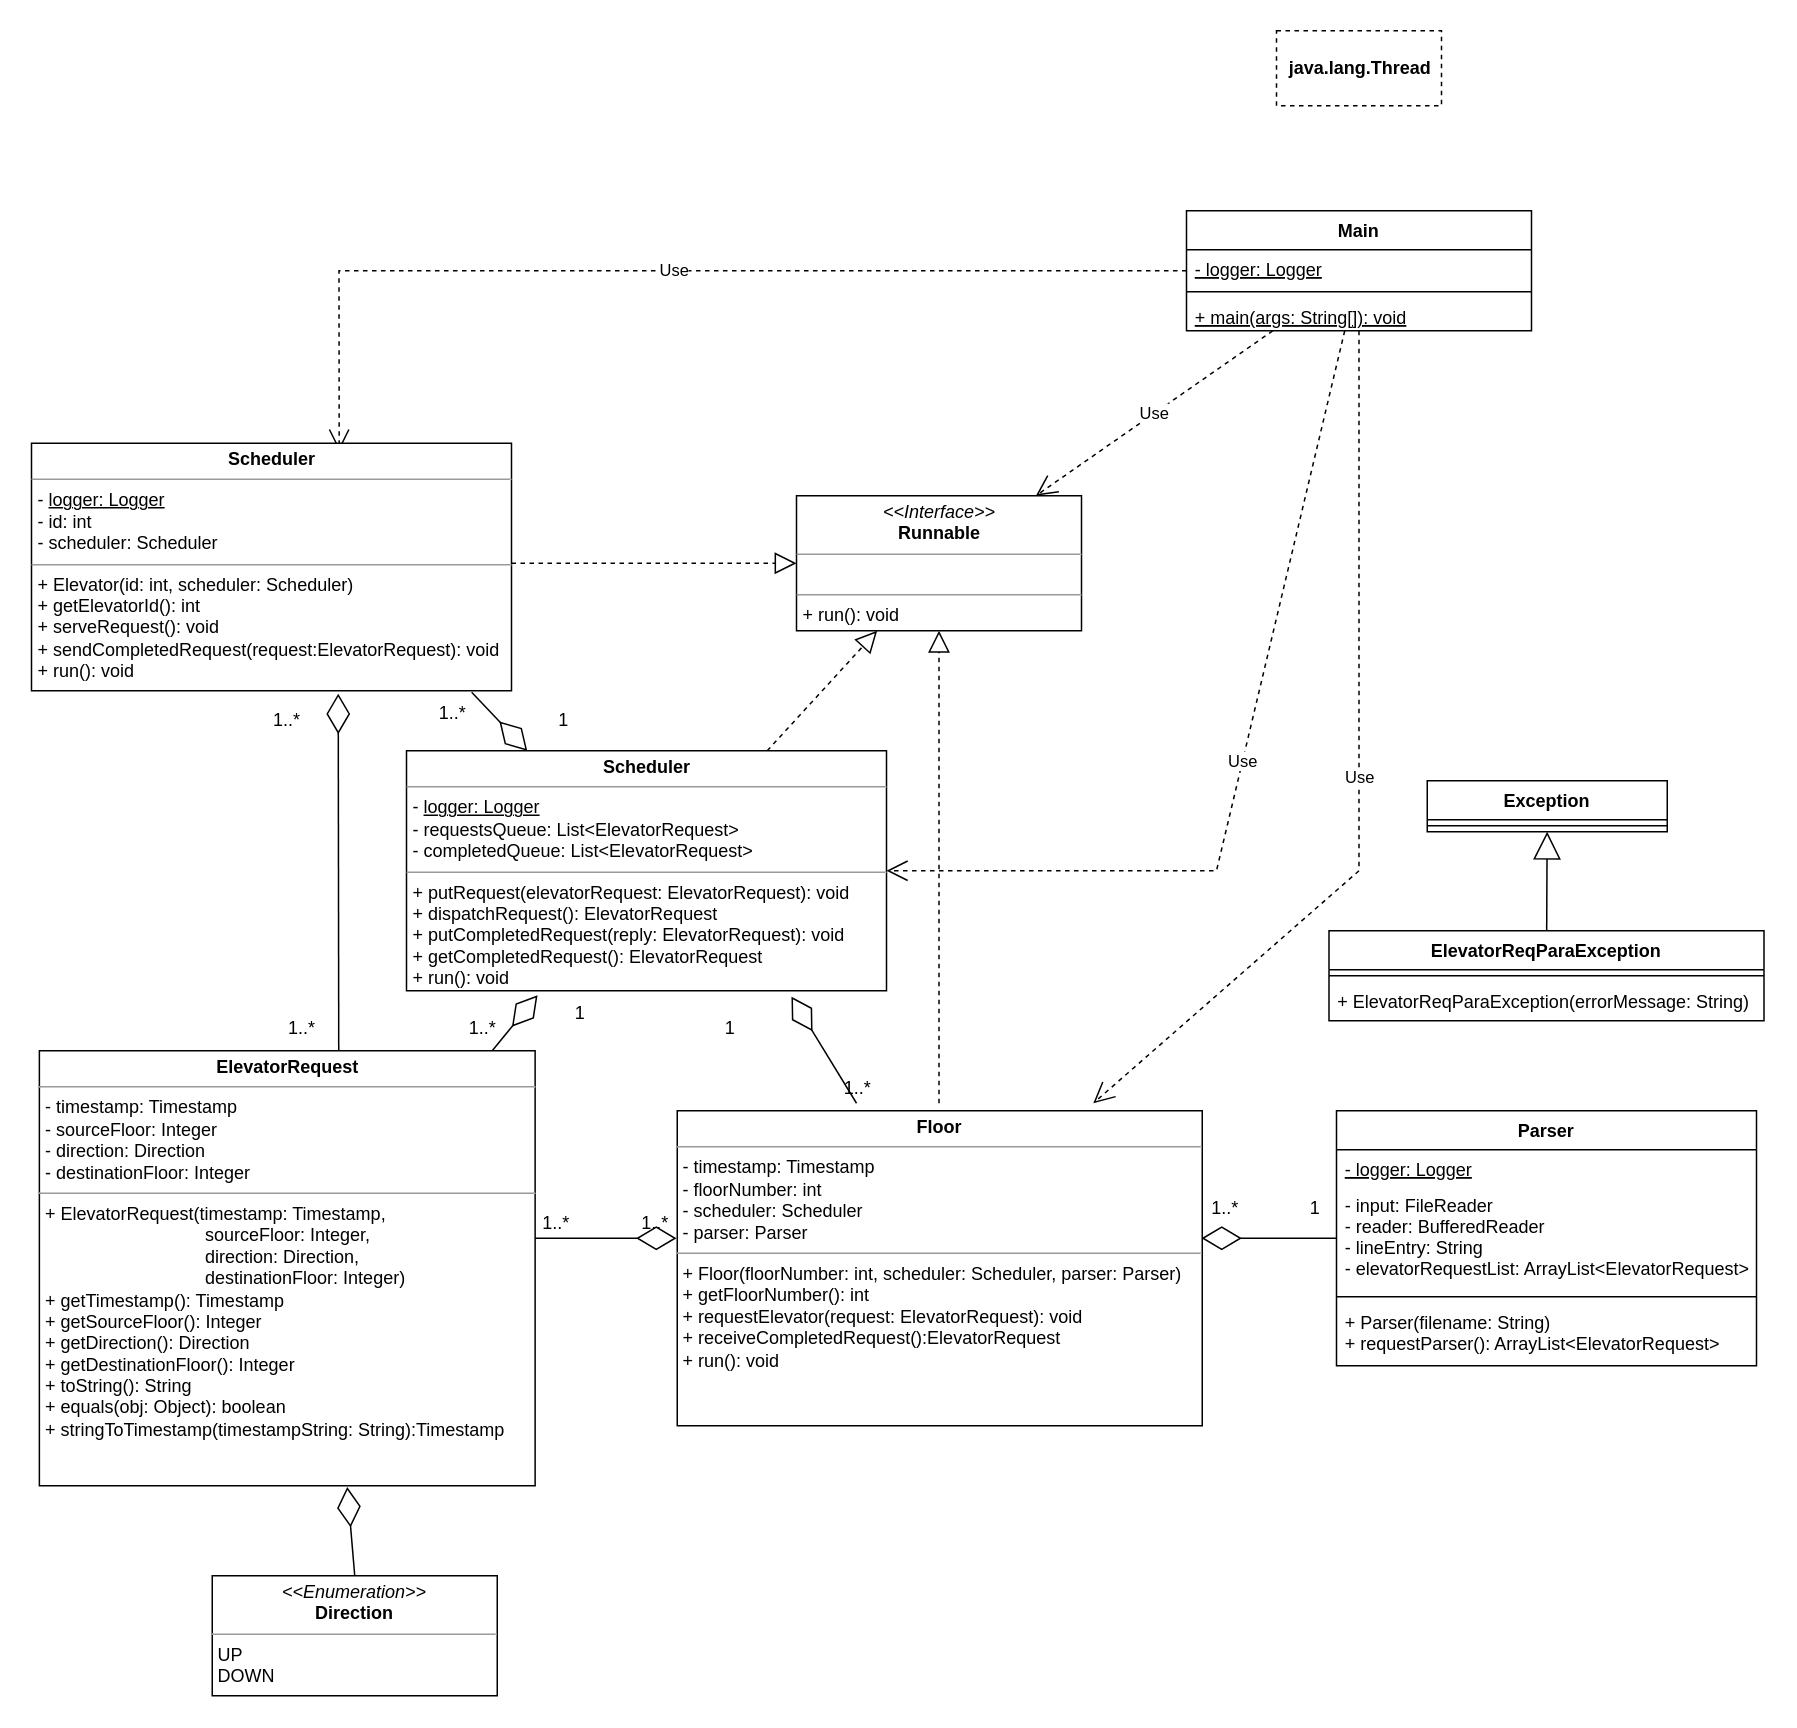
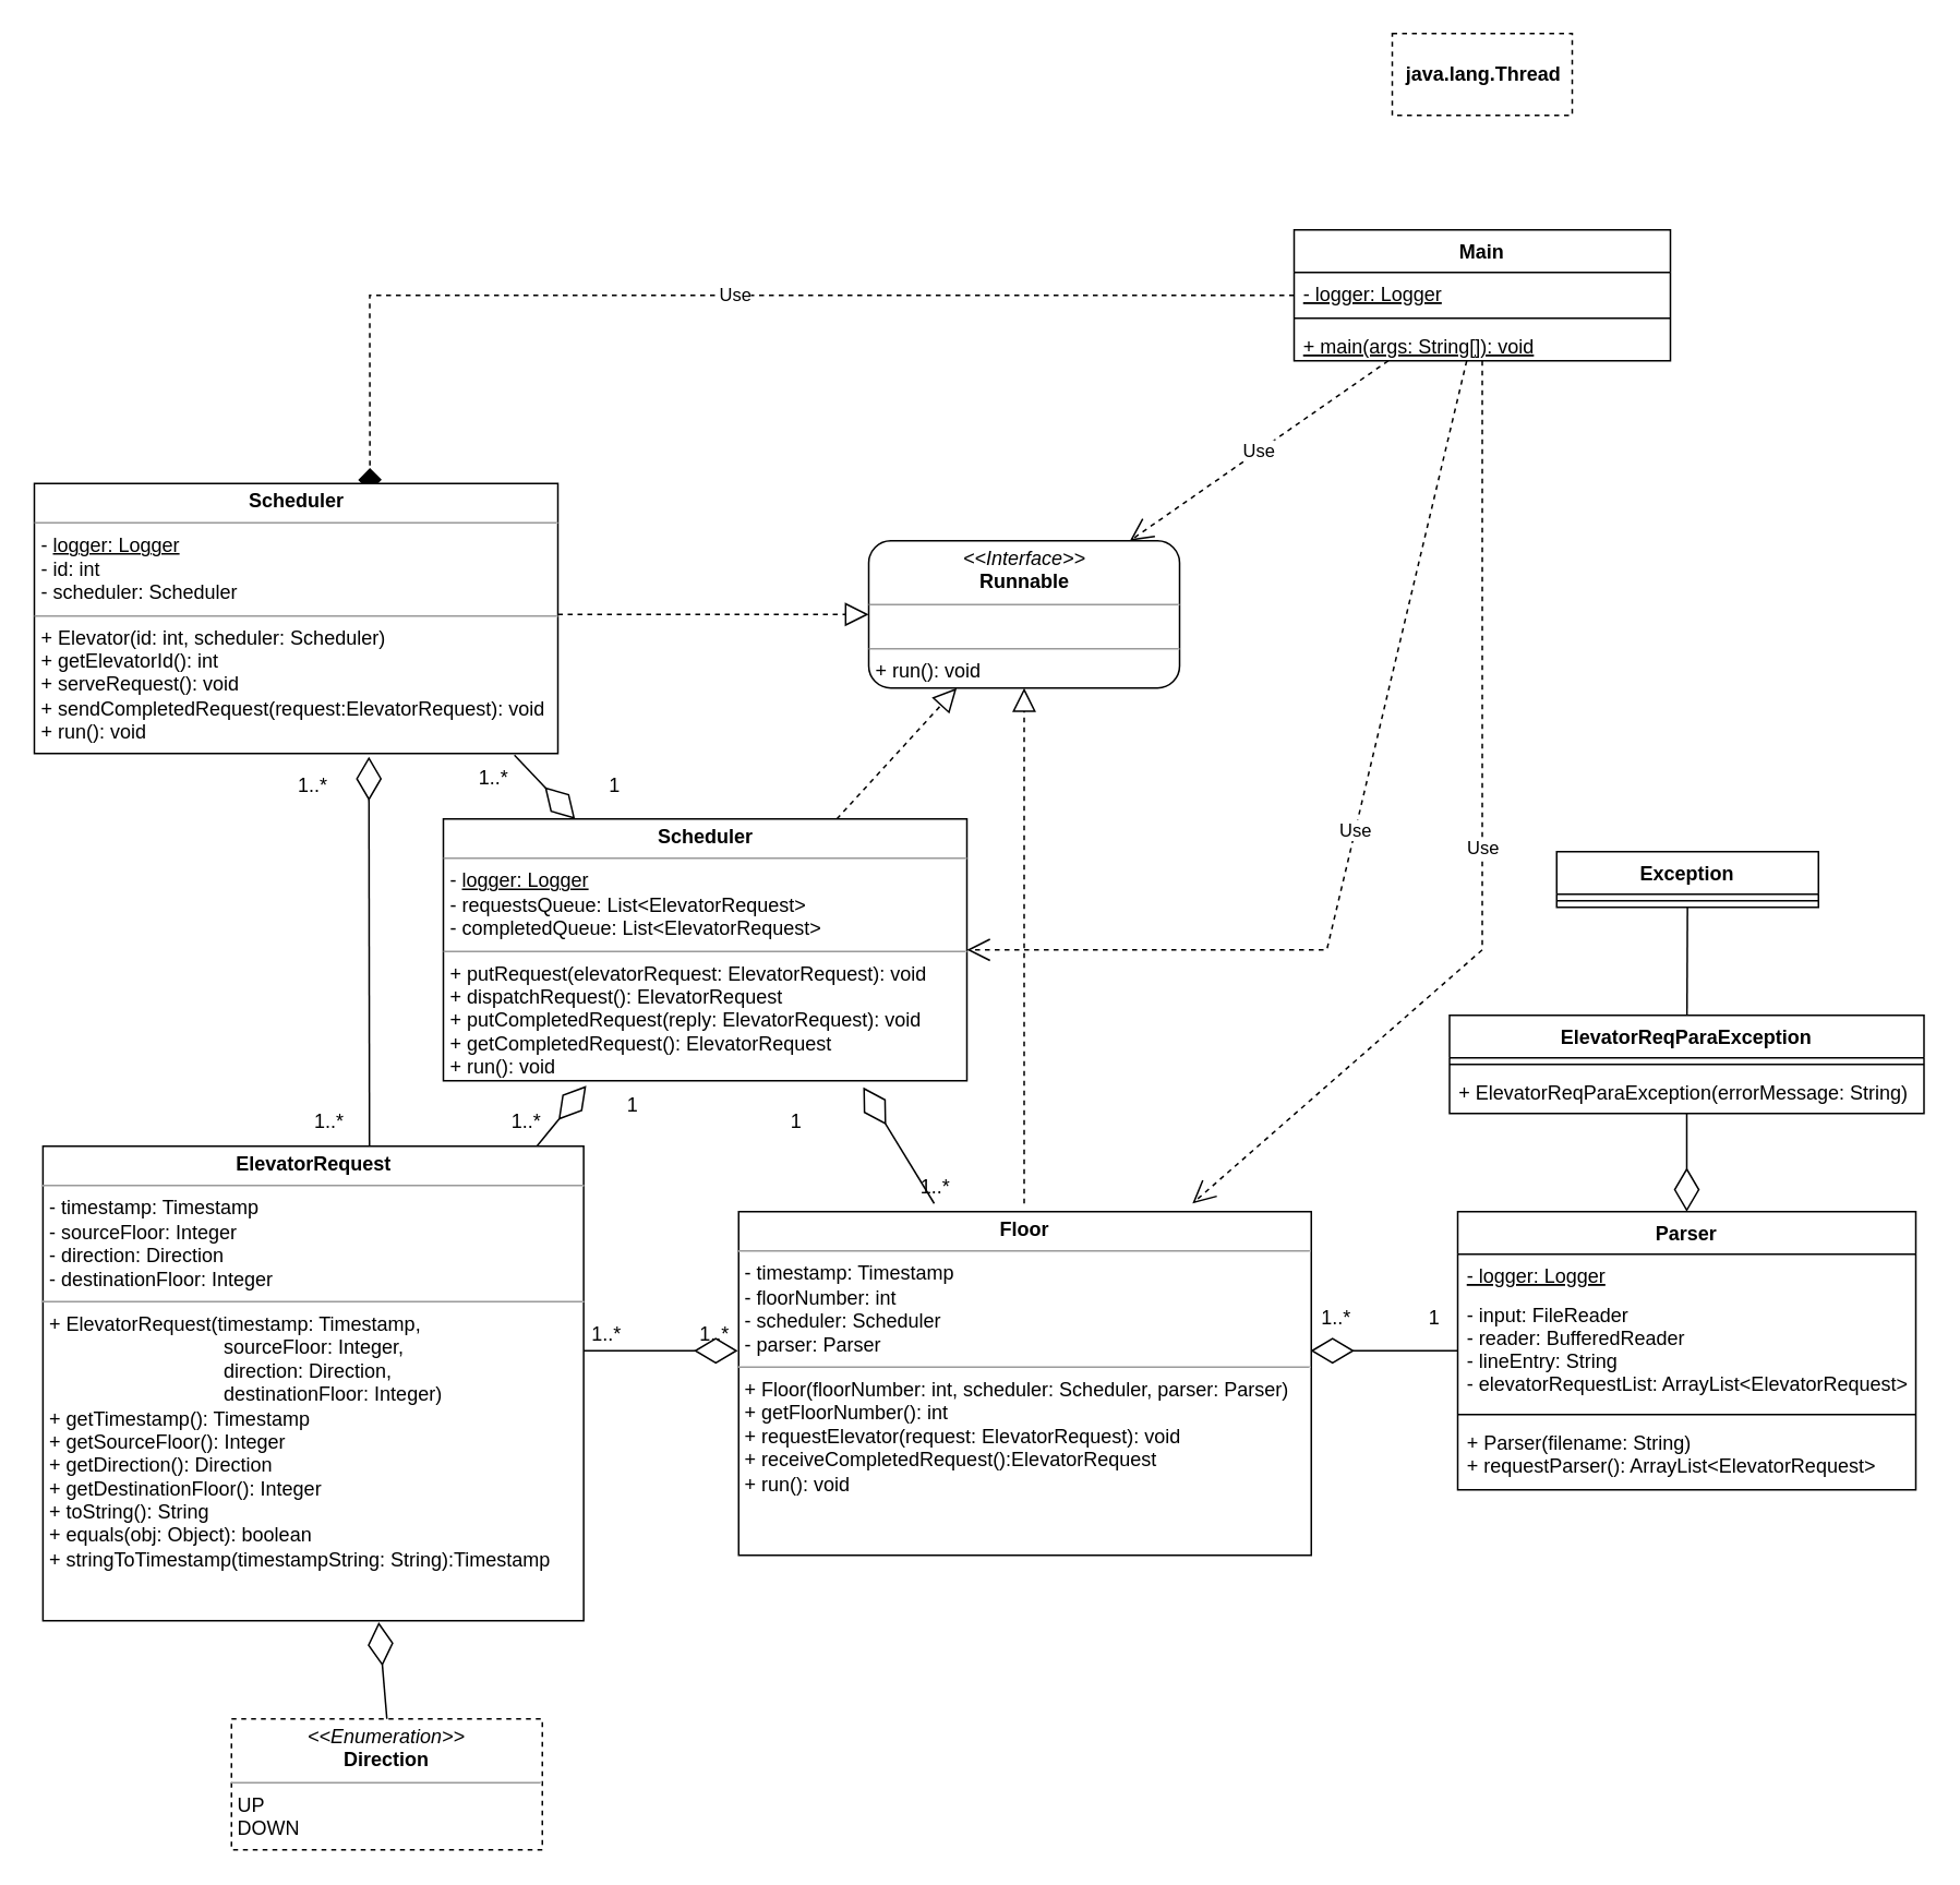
- <mxCell id="26" value="Use" style="endArrow=open;endSize=12;dashed=1;html=1;rounded=0;entryX=0.641;entryY=0.03;entryDx=0;entryDy=0;entryPerimeter=0;" edge="1" parent="1" source="4" target="47"><mxGeometry width="160" relative="1" as="geometry"><mxPoint x="585.5" y="100" as="sourcePoint" /><mxPoint x="225.5" y="285" as="targetPoint" /><Array as="points"><mxPoint x="225.5" y="180" /></Array></mxGeometry></mxCell>
+ <mxCell id="26" value="Use" style="endArrow=diamond;endSize=12;dashed=1;html=1;rounded=0;entryX=0.641;entryY=0.03;entryDx=0;entryDy=0;entryPerimeter=0;" edge="1" parent="1" source="4" target="47"><mxGeometry width="160" relative="1" as="geometry"><mxPoint x="585.5" y="100" as="sourcePoint" /><mxPoint x="225.5" y="285" as="targetPoint" /><Array as="points"><mxPoint x="225.5" y="180" /></Array></mxGeometry></mxCell>
- <mxCell id="3" value="&lt;p style=&quot;margin:0px;margin-top:4px;text-align:center;&quot;&gt;&lt;i&gt;&amp;lt;&amp;lt;Interface&amp;gt;&amp;gt;&lt;/i&gt;&lt;br&gt;&lt;b&gt;Runnable&lt;/b&gt;&lt;/p&gt;&lt;hr size=&quot;1&quot;&gt;&lt;p style=&quot;margin:0px;margin-left:4px;&quot;&gt;&lt;br&gt;&lt;/p&gt;&lt;hr size=&quot;1&quot;&gt;&lt;p style=&quot;margin:0px;margin-left:4px;&quot;&gt;+ run(): void&lt;/p&gt;" style="verticalAlign=top;align=left;overflow=fill;fontSize=12;fontFamily=Helvetica;html=1;" vertex="1" parent="1"><mxGeometry x="530.5" y="330" width="190" height="90" as="geometry" /></mxCell>
+ <mxCell id="3" value="&lt;p style=&quot;margin:0px;margin-top:4px;text-align:center;&quot;&gt;&lt;i&gt;&amp;lt;&amp;lt;Interface&amp;gt;&amp;gt;&lt;/i&gt;&lt;br&gt;&lt;b&gt;Runnable&lt;/b&gt;&lt;/p&gt;&lt;hr size=&quot;1&quot;&gt;&lt;p style=&quot;margin:0px;margin-left:4px;&quot;&gt;&lt;br&gt;&lt;/p&gt;&lt;hr size=&quot;1&quot;&gt;&lt;p style=&quot;margin:0px;margin-left:4px;&quot;&gt;+ run(): void&lt;/p&gt;" style="verticalAlign=top;align=left;overflow=fill;fontSize=12;fontFamily=Helvetica;html=1;rounded=1;" vertex="1" parent="1"><mxGeometry x="530.5" y="330" width="190" height="90" as="geometry" /></mxCell>
- <mxCell id="14" value="" style="endArrow=block;endSize=16;endFill=0;html=1;rounded=0;" edge="1" parent="1" source="9" target="12"><mxGeometry width="160" relative="1" as="geometry"><mxPoint x="810.5" y="396" as="sourcePoint" /><mxPoint x="970.5" y="396" as="targetPoint" /></mxGeometry></mxCell>
+ <mxCell id="14" value="" style="endArrow=none;endSize=16;endFill=0;html=1;rounded=0;" edge="1" parent="1" source="9" target="12"><mxGeometry width="160" relative="1" as="geometry"><mxPoint x="810.5" y="396" as="sourcePoint" /><mxPoint x="970.5" y="396" as="targetPoint" /></mxGeometry></mxCell>
+ <mxCell id="22" value="" style="endArrow=diamondThin;endFill=0;endSize=24;html=1;rounded=0;" edge="1" parent="1" source="9" target="16"><mxGeometry width="160" relative="1" as="geometry"><mxPoint x="830.5" y="810" as="sourcePoint" /><mxPoint x="1170.5" y="829.773" as="targetPoint" /></mxGeometry></mxCell>
- <mxCell id="8" value="&lt;p style=&quot;margin:0px;margin-top:4px;text-align:center;&quot;&gt;&lt;i&gt;&amp;lt;&amp;lt;Enumeration&amp;gt;&amp;gt;&lt;/i&gt;&lt;br&gt;&lt;b&gt;Direction&lt;/b&gt;&lt;/p&gt;&lt;hr size=&quot;1&quot;&gt;&lt;p style=&quot;margin:0px;margin-left:4px;&quot;&gt;UP&lt;/p&gt;&lt;p style=&quot;margin:0px;margin-left:4px;&quot;&gt;DOWN&lt;/p&gt;" style="verticalAlign=top;align=left;overflow=fill;fontSize=12;fontFamily=Helvetica;html=1;" vertex="1" parent="1"><mxGeometry x="141" y="1050" width="190" height="80" as="geometry" /></mxCell>
+ <mxCell id="8" value="&lt;p style=&quot;margin:0px;margin-top:4px;text-align:center;&quot;&gt;&lt;i&gt;&amp;lt;&amp;lt;Enumeration&amp;gt;&amp;gt;&lt;/i&gt;&lt;br&gt;&lt;b&gt;Direction&lt;/b&gt;&lt;/p&gt;&lt;hr size=&quot;1&quot;&gt;&lt;p style=&quot;margin:0px;margin-left:4px;&quot;&gt;UP&lt;/p&gt;&lt;p style=&quot;margin:0px;margin-left:4px;&quot;&gt;DOWN&lt;/p&gt;" style="verticalAlign=top;align=left;overflow=fill;fontSize=12;fontFamily=Helvetica;html=1;dashed=1;" vertex="1" parent="1"><mxGeometry x="141" y="1050" width="190" height="80" as="geometry" /></mxCell>
